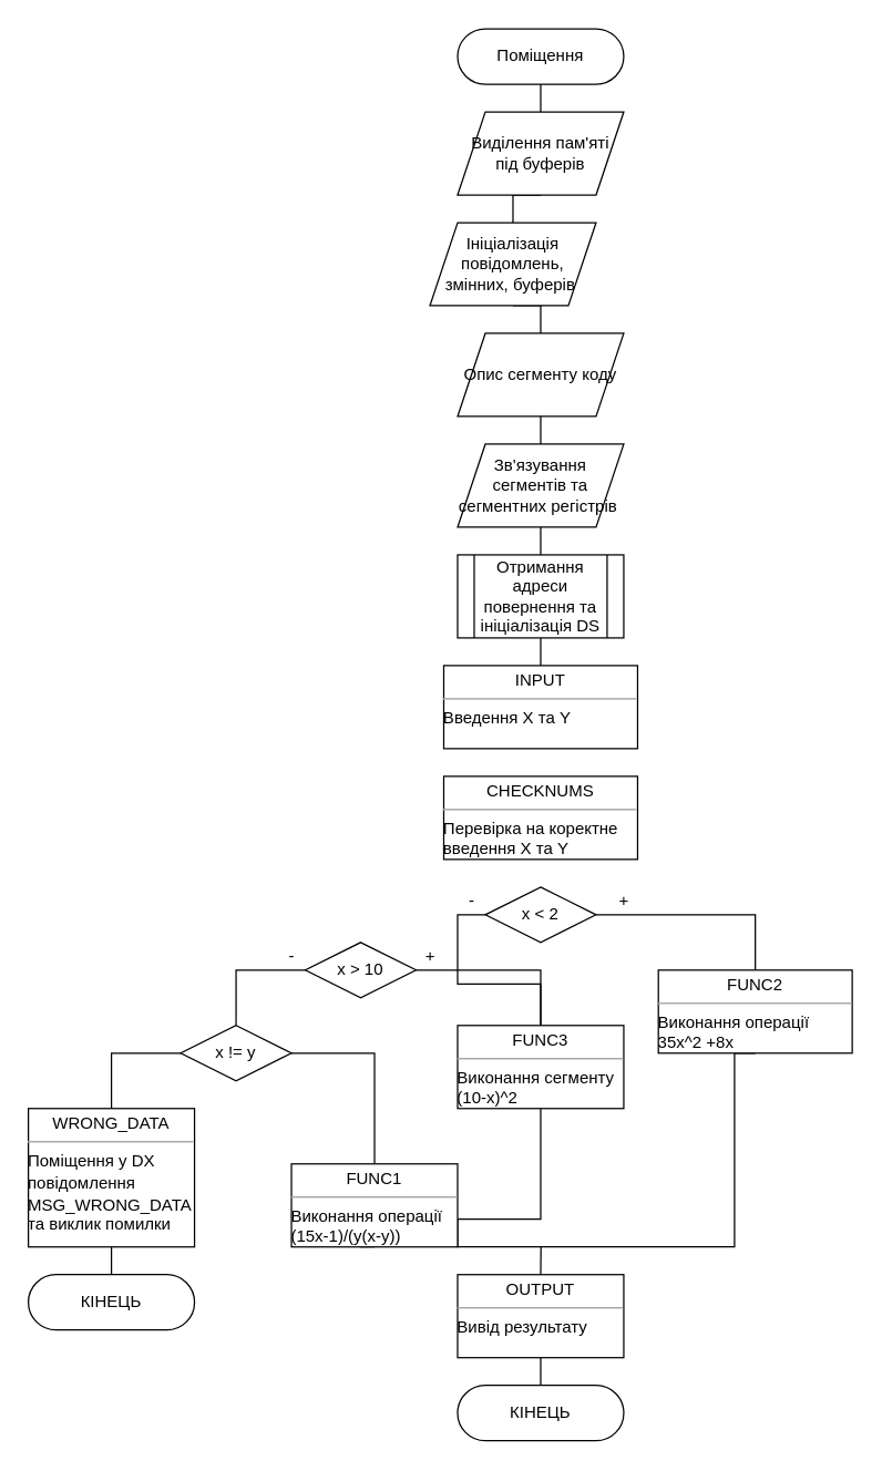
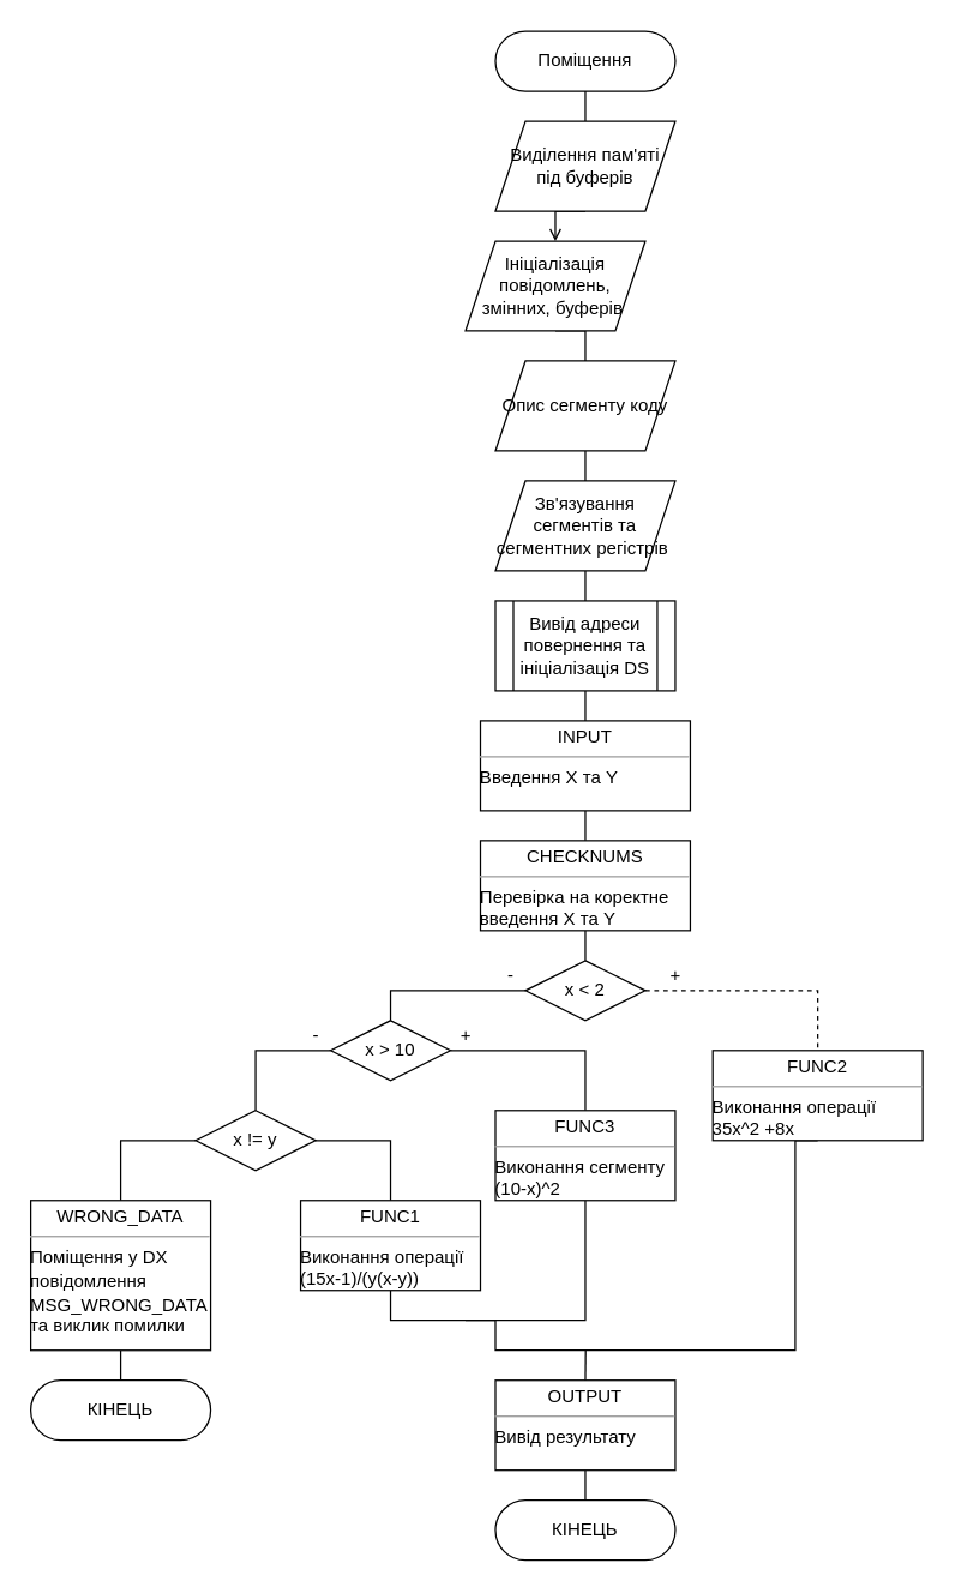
- <mxCell id="4" style="edgeStyle=orthogonalEdgeStyle;rounded=0;orthogonalLoop=1;jettySize=auto;html=1;exitX=0.5;exitY=1;exitDx=0;exitDy=0;entryX=0.5;entryY=0;entryDx=0;entryDy=0;endArrow=none;endFill=0;" edge="1" parent="1" source="5" target="7"><mxGeometry relative="1" as="geometry" /></mxCell>
+ <mxCell id="4" style="edgeStyle=orthogonalEdgeStyle;rounded=0;orthogonalLoop=1;jettySize=auto;html=1;exitX=0.5;exitY=1;exitDx=0;exitDy=0;entryX=0.5;entryY=0;entryDx=0;entryDy=0;endArrow=open;endFill=0;" edge="1" parent="1" source="5" target="7"><mxGeometry relative="1" as="geometry" /></mxCell>
- <mxCell id="16" value="Отримання адреси повернення та ініціалізація DS" style="shape=process;whiteSpace=wrap;html=1;backgroundOutline=1;" vertex="1" parent="1"><mxGeometry x="330" y="400" width="120" height="60" as="geometry" /></mxCell>
+ <mxCell id="16" value="Вивід адреси повернення та ініціалізація DS" style="shape=process;whiteSpace=wrap;html=1;backgroundOutline=1;" vertex="1" parent="1"><mxGeometry x="330" y="400" width="120" height="60" as="geometry" /></mxCell>
+ <mxCell id="23" style="edgeStyle=orthogonalEdgeStyle;rounded=0;orthogonalLoop=1;jettySize=auto;html=1;exitX=0.5;exitY=1;exitDx=0;exitDy=0;entryX=0.5;entryY=0;entryDx=0;entryDy=0;endArrow=none;endFill=0;" edge="1" parent="1" source="24" target="22"><mxGeometry relative="1" as="geometry" /></mxCell>
+ <mxCell id="21" style="edgeStyle=orthogonalEdgeStyle;rounded=0;orthogonalLoop=1;jettySize=auto;html=1;exitX=0.5;exitY=1;exitDx=0;exitDy=0;endArrow=none;endFill=0;" edge="1" parent="1" source="22" target="14"><mxGeometry relative="1" as="geometry" /></mxCell>
- <mxCell id="12" style="edgeStyle=orthogonalEdgeStyle;rounded=0;orthogonalLoop=1;jettySize=auto;html=1;exitX=1;exitY=0.5;exitDx=0;exitDy=0;entryX=0.5;entryY=0;entryDx=0;entryDy=0;endArrow=none;endFill=0;" edge="1" parent="1" source="14" target="20"><mxGeometry relative="1" as="geometry"><mxPoint x="530" y="690" as="targetPoint" /></mxGeometry></mxCell>
+ <mxCell id="12" style="edgeStyle=orthogonalEdgeStyle;rounded=0;orthogonalLoop=1;jettySize=auto;html=1;exitX=1;exitY=0.5;exitDx=0;exitDy=0;entryX=0.5;entryY=0;entryDx=0;entryDy=0;endArrow=none;endFill=0;dashed=1;" edge="1" parent="1" source="14" target="20"><mxGeometry relative="1" as="geometry"><mxPoint x="530" y="690" as="targetPoint" /></mxGeometry></mxCell>
- <mxCell id="13" style="edgeStyle=orthogonalEdgeStyle;rounded=0;orthogonalLoop=1;jettySize=auto;html=1;exitX=0;exitY=0.5;exitDx=0;exitDy=0;endArrow=none;endFill=0;" edge="1" parent="1" source="14" target="31"><mxGeometry relative="1" as="geometry" /></mxCell>
+ <mxCell id="13" style="edgeStyle=orthogonalEdgeStyle;rounded=0;orthogonalLoop=1;jettySize=auto;html=1;exitX=0;exitY=0.5;exitDx=0;exitDy=0;entryX=0.5;entryY=0;entryDx=0;entryDy=0;endArrow=none;endFill=0;" edge="1" parent="1" source="14" target="18"><mxGeometry relative="1" as="geometry" /></mxCell>
- <mxCell id="34" value="&lt;p style=&quot;margin: 0px ; margin-top: 4px ; text-align: center&quot;&gt;FUNC1&lt;br&gt;&lt;/p&gt;&lt;hr size=&quot;1&quot;&gt;&lt;div style=&quot;height: 2px&quot;&gt;Виконання операції&lt;br style=&quot;padding: 0px ; margin: 0px&quot;&gt;(15x-1)/(y(x-y))&lt;br&gt;&lt;/div&gt;" style="verticalAlign=top;align=left;overflow=fill;fontSize=12;fontFamily=Helvetica;html=1;" vertex="1" parent="1"><mxGeometry x="210" y="840" width="120" height="60" as="geometry" /></mxCell>
+ <mxCell id="34" value="&lt;p style=&quot;margin: 0px ; margin-top: 4px ; text-align: center&quot;&gt;FUNC1&lt;br&gt;&lt;/p&gt;&lt;hr size=&quot;1&quot;&gt;&lt;div style=&quot;height: 2px&quot;&gt;Виконання операції&lt;br style=&quot;padding: 0px ; margin: 0px&quot;&gt;(15x-1)/(y(x-y))&lt;br&gt;&lt;/div&gt;" style="verticalAlign=top;align=left;overflow=fill;fontSize=12;fontFamily=Helvetica;html=1;" vertex="1" parent="1"><mxGeometry x="200" y="800" width="120" height="60" as="geometry" /></mxCell>
